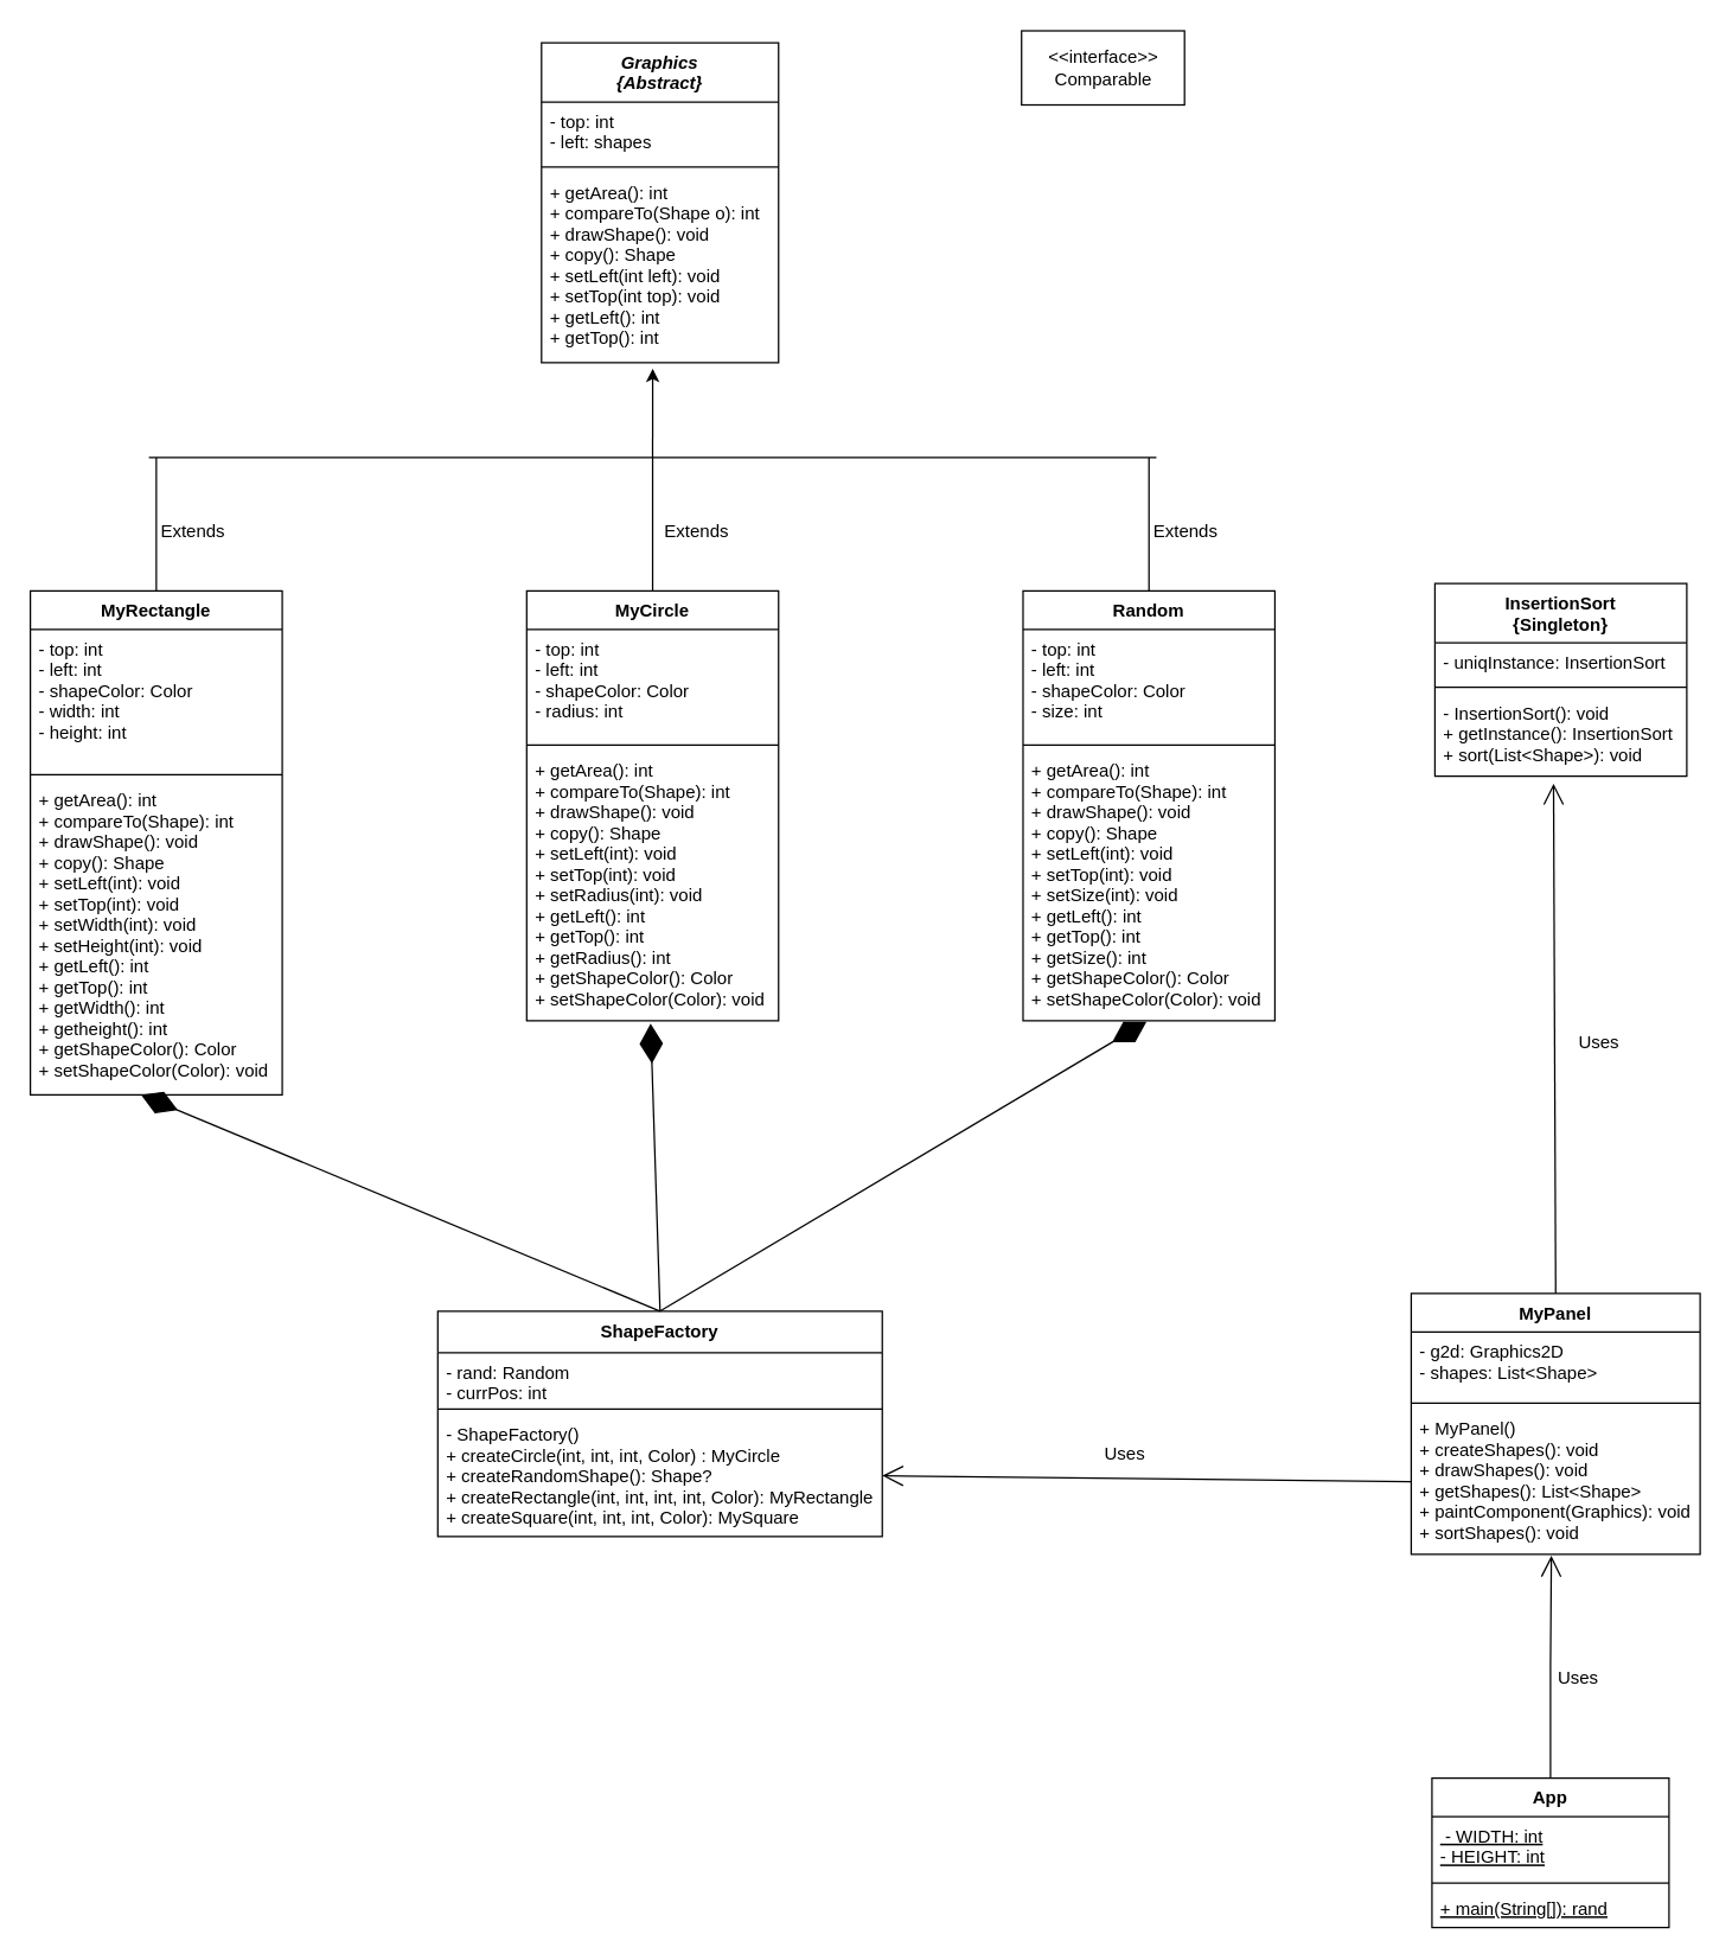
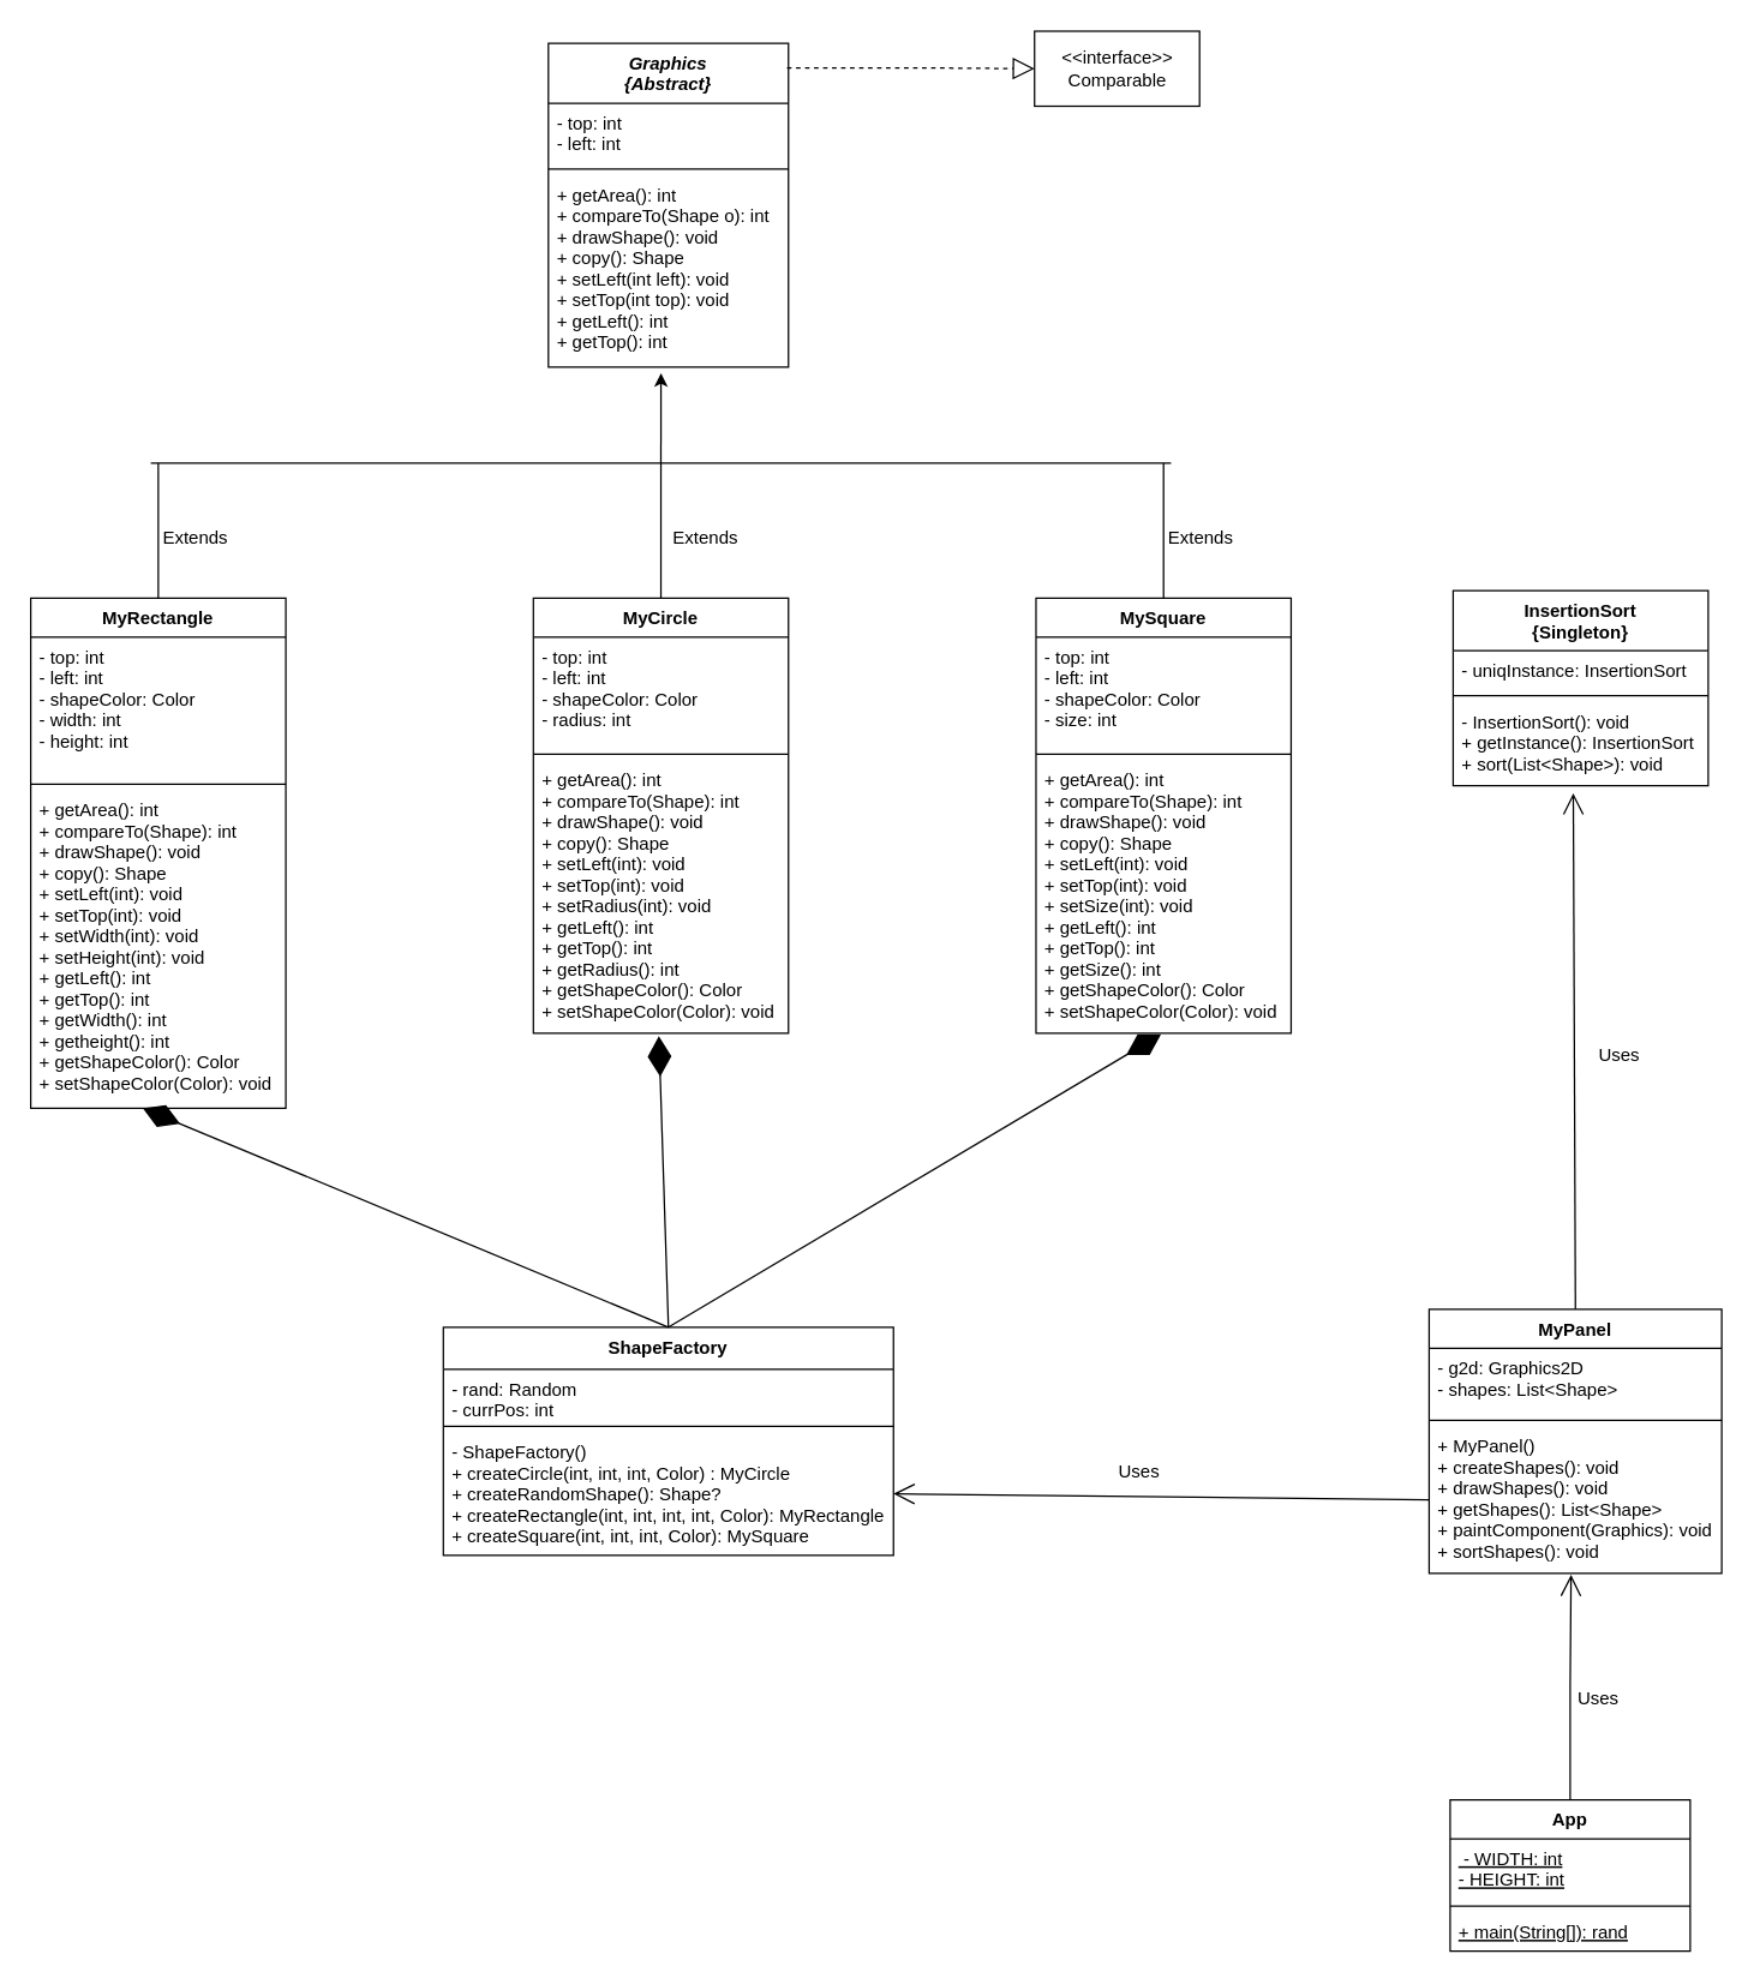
+ <mxCell id="53" value="" style="endArrow=block;dashed=1;endFill=0;endSize=12;html=1;rounded=0;edgeStyle=orthogonalEdgeStyle;entryX=0;entryY=0.5;entryDx=0;entryDy=0;exitX=0.994;exitY=0.076;exitDx=0;exitDy=0;exitPerimeter=0;" edge="1" parent="1" source="2" target="52"><mxGeometry width="160" relative="1" as="geometry"><mxPoint x="603" y="134" as="sourcePoint" /><mxPoint x="763" y="134" as="targetPoint" /></mxGeometry></mxCell>
- <mxCell id="3" value="- top: int&#10;- left: shapes   " style="text;strokeColor=none;fillColor=none;align=left;verticalAlign=top;spacingLeft=4;spacingRight=4;overflow=hidden;rotatable=0;points=[[0,0.5],[1,0.5]];portConstraint=eastwest;" parent="2" vertex="1"><mxGeometry y="40" width="160" height="40" as="geometry" /></mxCell>
+ <mxCell id="3" value="- top: int&#10;- left: int   " style="text;strokeColor=none;fillColor=none;align=left;verticalAlign=top;spacingLeft=4;spacingRight=4;overflow=hidden;rotatable=0;points=[[0,0.5],[1,0.5]];portConstraint=eastwest;" parent="2" vertex="1"><mxGeometry y="40" width="160" height="40" as="geometry" /></mxCell>
- <mxCell id="15" value="Random" style="swimlane;fontStyle=1;align=center;verticalAlign=top;childLayout=stackLayout;horizontal=1;startSize=26;horizontalStack=0;resizeParent=1;resizeParentMax=0;resizeLast=0;collapsible=1;marginBottom=0;" parent="1" vertex="1"><mxGeometry x="690" y="398" width="170" height="290" as="geometry" /></mxCell>
+ <mxCell id="15" value="MySquare" style="swimlane;fontStyle=1;align=center;verticalAlign=top;childLayout=stackLayout;horizontal=1;startSize=26;horizontalStack=0;resizeParent=1;resizeParentMax=0;resizeLast=0;collapsible=1;marginBottom=0;" parent="1" vertex="1"><mxGeometry x="690" y="398" width="170" height="290" as="geometry" /></mxCell>
